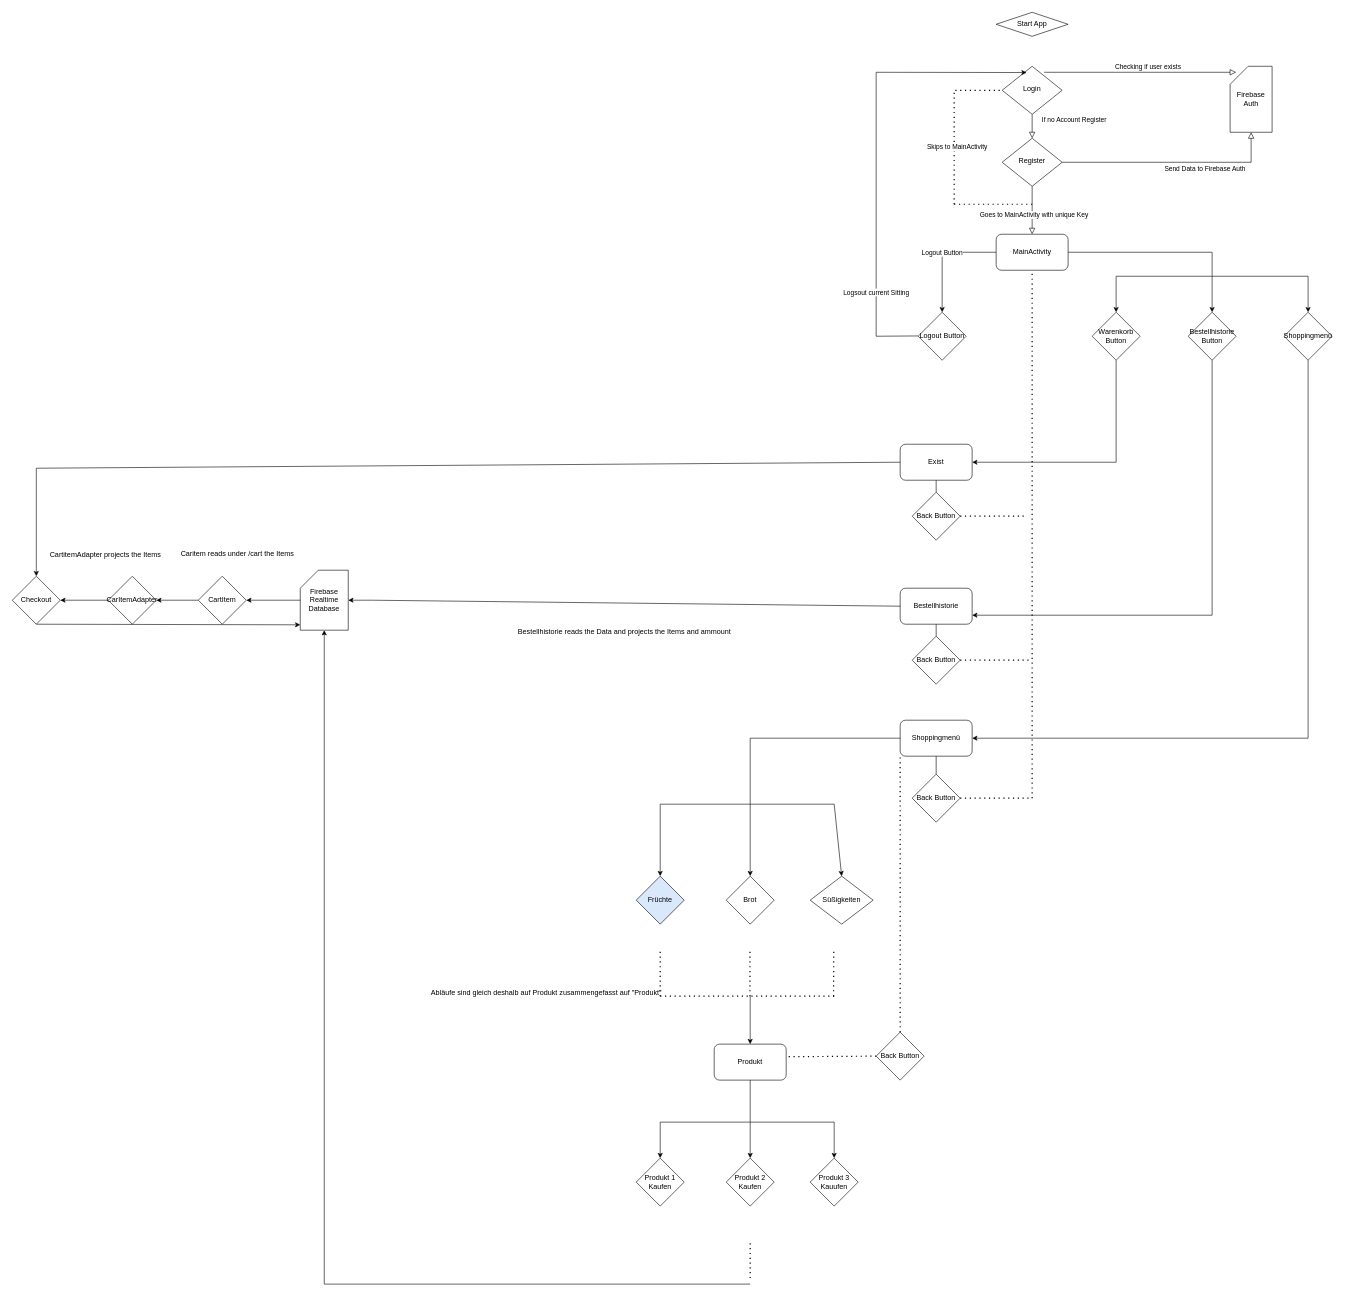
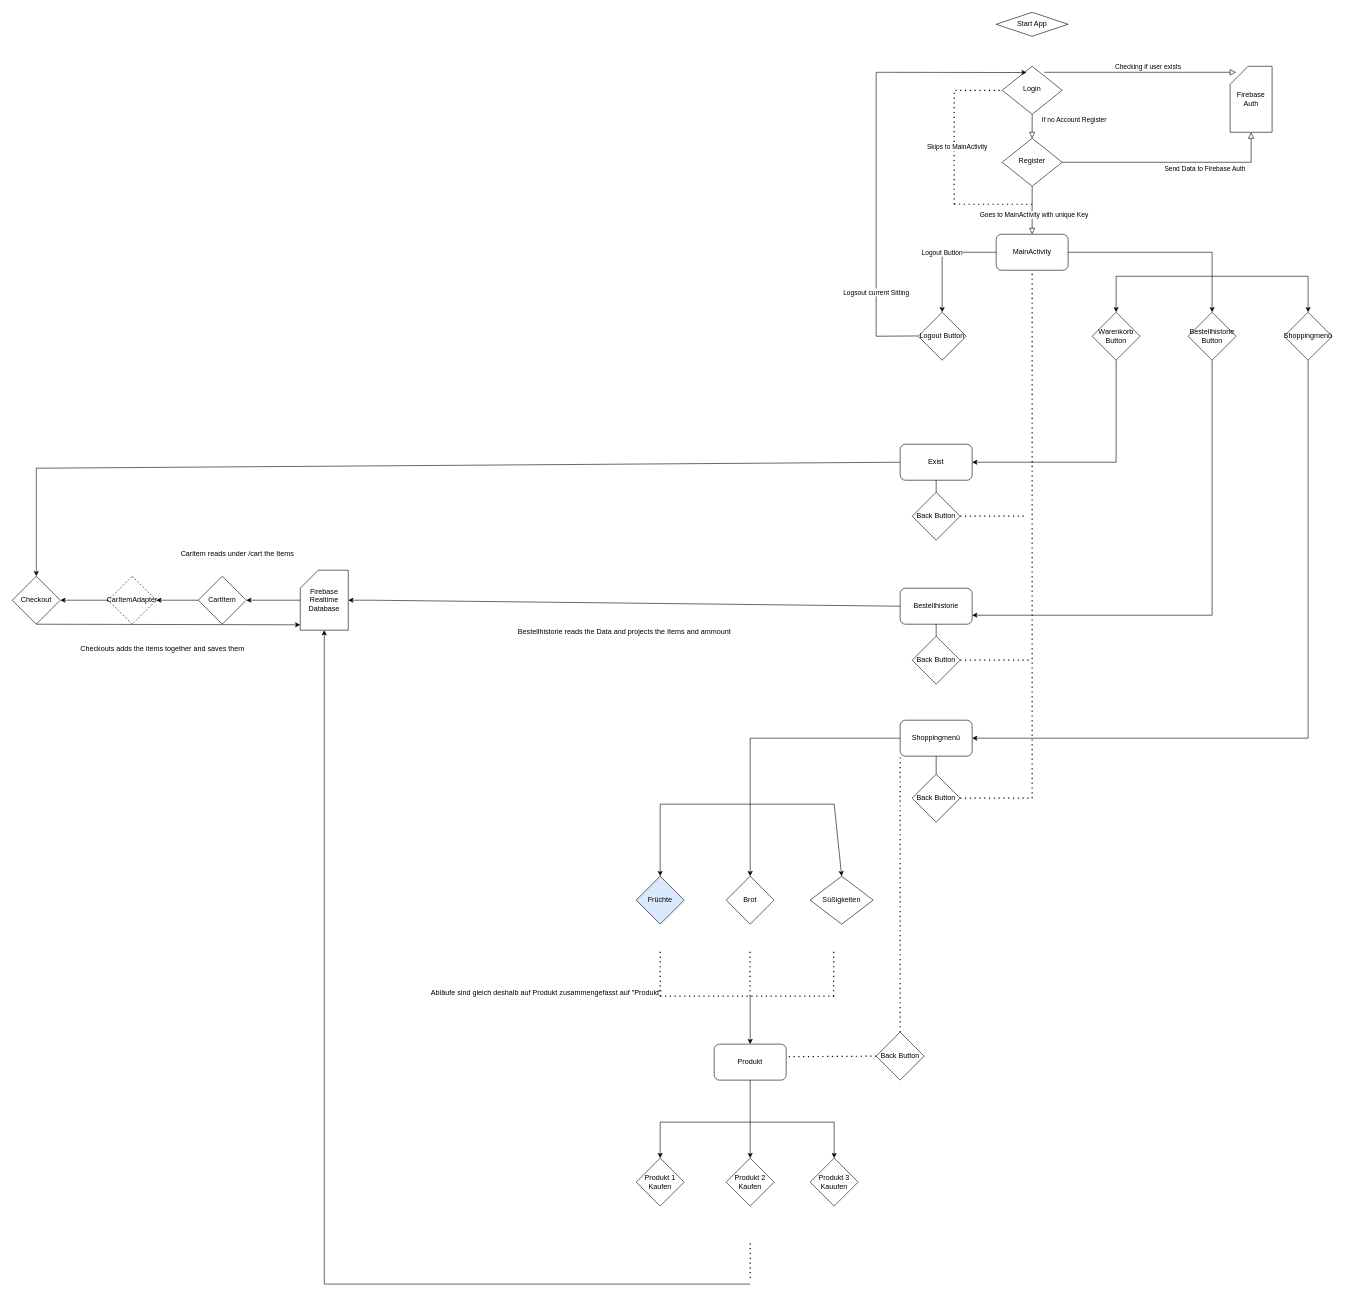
- <mxCell id="85" value="CartitemAdapter projects the Items" style="text;html=1;align=center;verticalAlign=middle;resizable=0;points=[];autosize=1;strokeColor=none;fillColor=none;" vertex="1" parent="1"><mxGeometry x="70" y="910" width="210" height="30" as="geometry" /></mxCell>
- <mxCell id="79" value="CarItemAdapter" style="rhombus;whiteSpace=wrap;html=1;" vertex="1" parent="1"><mxGeometry x="180" y="960" width="80" height="80" as="geometry" /></mxCell>
+ <mxCell id="79" value="CarItemAdapter" style="rhombus;whiteSpace=wrap;html=1;dashed=1;" vertex="1" parent="1"><mxGeometry x="180" y="960" width="80" height="80" as="geometry" /></mxCell>
+ <mxCell id="86" value="Checkouts adds the items together and saves them&lt;div&gt;&lt;br&gt;&lt;/div&gt;" style="text;html=1;align=center;verticalAlign=middle;resizable=0;points=[];autosize=1;strokeColor=none;fillColor=none;" vertex="1" parent="1"><mxGeometry x="120" y="1069" width="300" height="40" as="geometry" /></mxCell>
